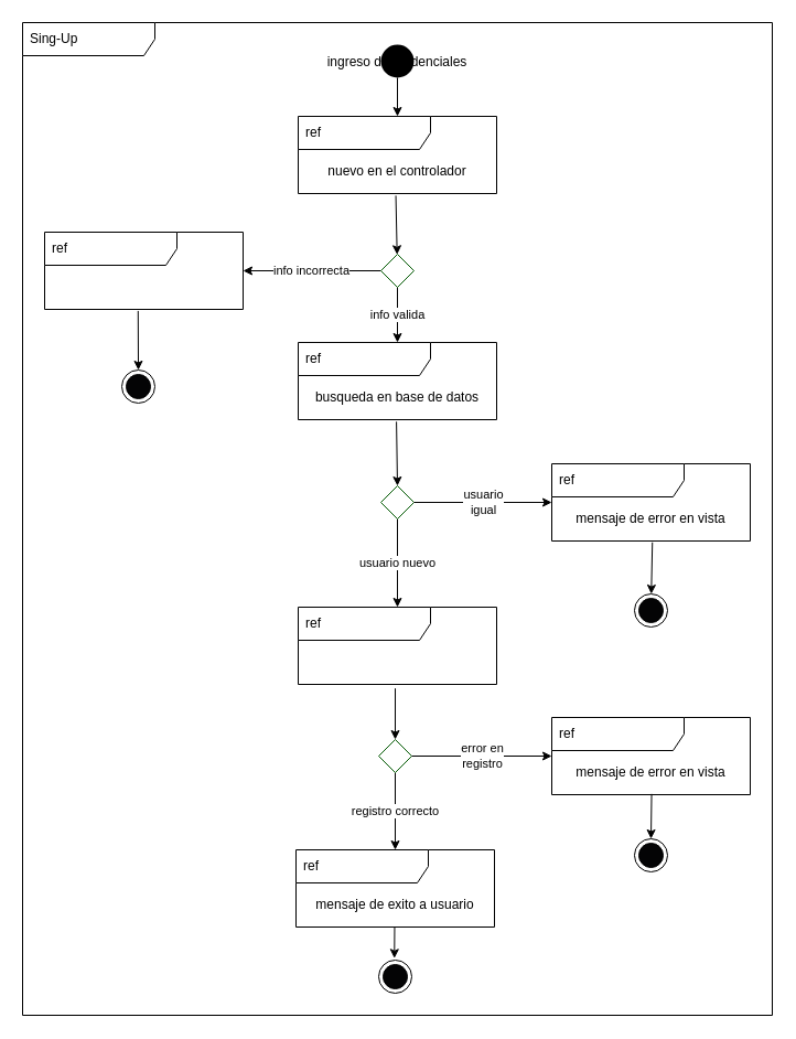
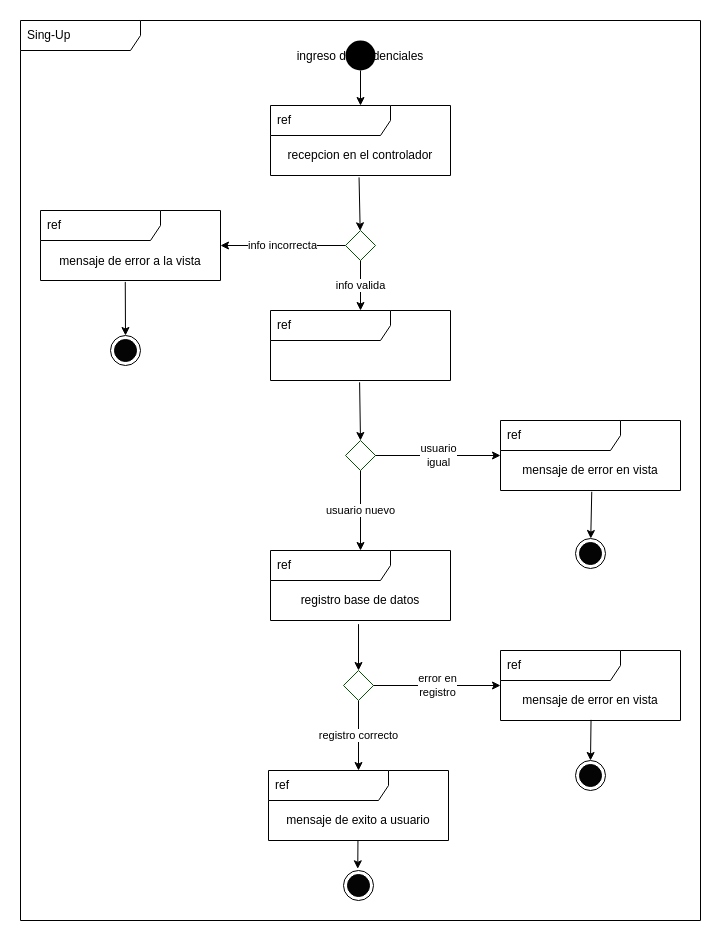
- <mxCell id="12" value="nuevo en el controlador" style="text;html=1;strokeColor=none;fillColor=none;align=center;verticalAlign=middle;whiteSpace=wrap;rounded=0;" vertex="1" parent="1"><mxGeometry x="280" y="140" width="160" height="30" as="geometry" /></mxCell>
+ <mxCell id="12" value="recepcion en el controlador" style="text;html=1;strokeColor=none;fillColor=none;align=center;verticalAlign=middle;whiteSpace=wrap;rounded=0;" vertex="1" parent="1"><mxGeometry x="280" y="140" width="160" height="30" as="geometry" /></mxCell>
+ <mxCell id="16" value="mensaje de error a la vista" style="text;html=1;strokeColor=none;fillColor=none;align=center;verticalAlign=middle;whiteSpace=wrap;rounded=0;" vertex="1" parent="1"><mxGeometry x="50" y="246" width="160" height="30" as="geometry" /></mxCell>
- <mxCell id="7" value="busqueda en base de datos" style="text;html=1;strokeColor=none;fillColor=none;align=center;verticalAlign=middle;whiteSpace=wrap;rounded=0;" vertex="1" parent="1"><mxGeometry x="280" y="345" width="160" height="30" as="geometry" /></mxCell>
+ <mxCell id="24" value="registro base de datos" style="text;html=1;strokeColor=none;fillColor=none;align=center;verticalAlign=middle;whiteSpace=wrap;rounded=0;" vertex="1" parent="1"><mxGeometry x="280" y="585" width="160" height="30" as="geometry" /></mxCell>
